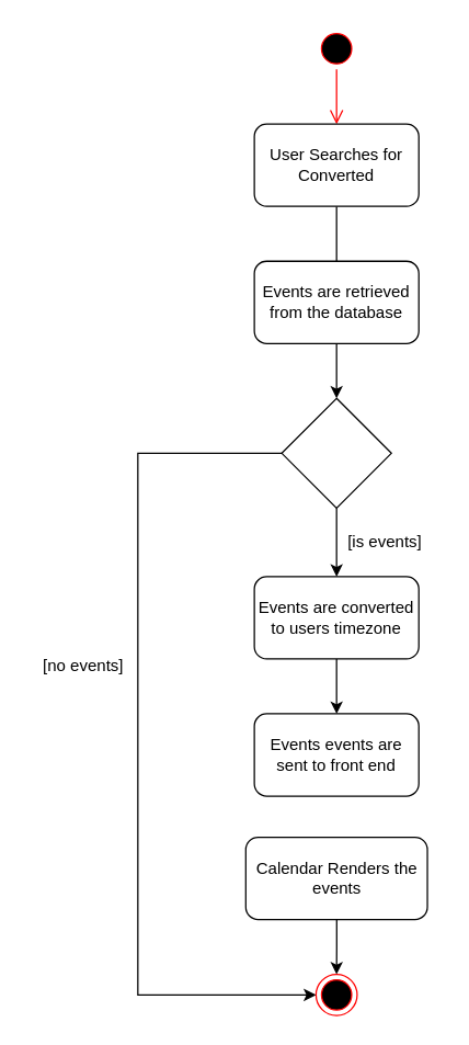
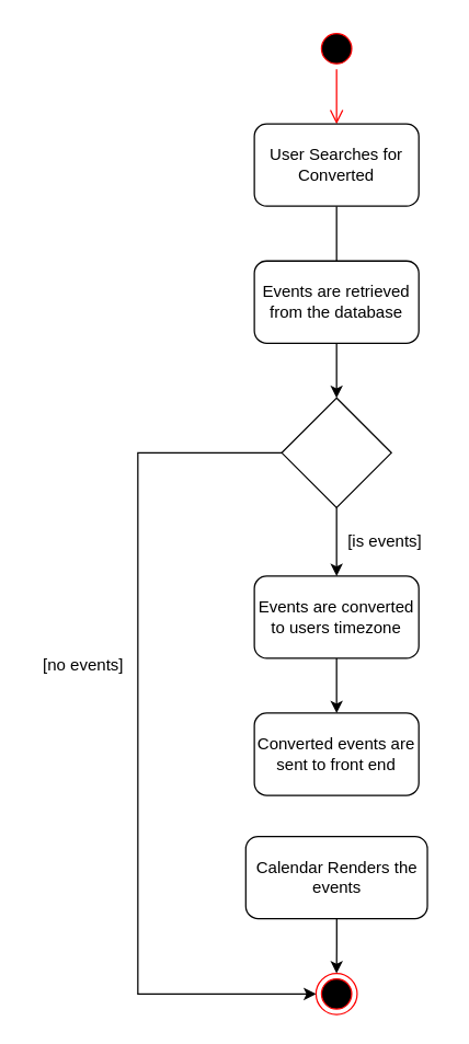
- <mxCell id="13" value="Events events are sent to front end" style="rounded=1;whiteSpace=wrap;html=1;" vertex="1" parent="1"><mxGeometry x="185" y="520" width="120" height="60" as="geometry" /></mxCell>
+ <mxCell id="13" value="Converted events are sent to front end" style="rounded=1;whiteSpace=wrap;html=1;" vertex="1" parent="1"><mxGeometry x="185" y="520" width="120" height="60" as="geometry" /></mxCell>
